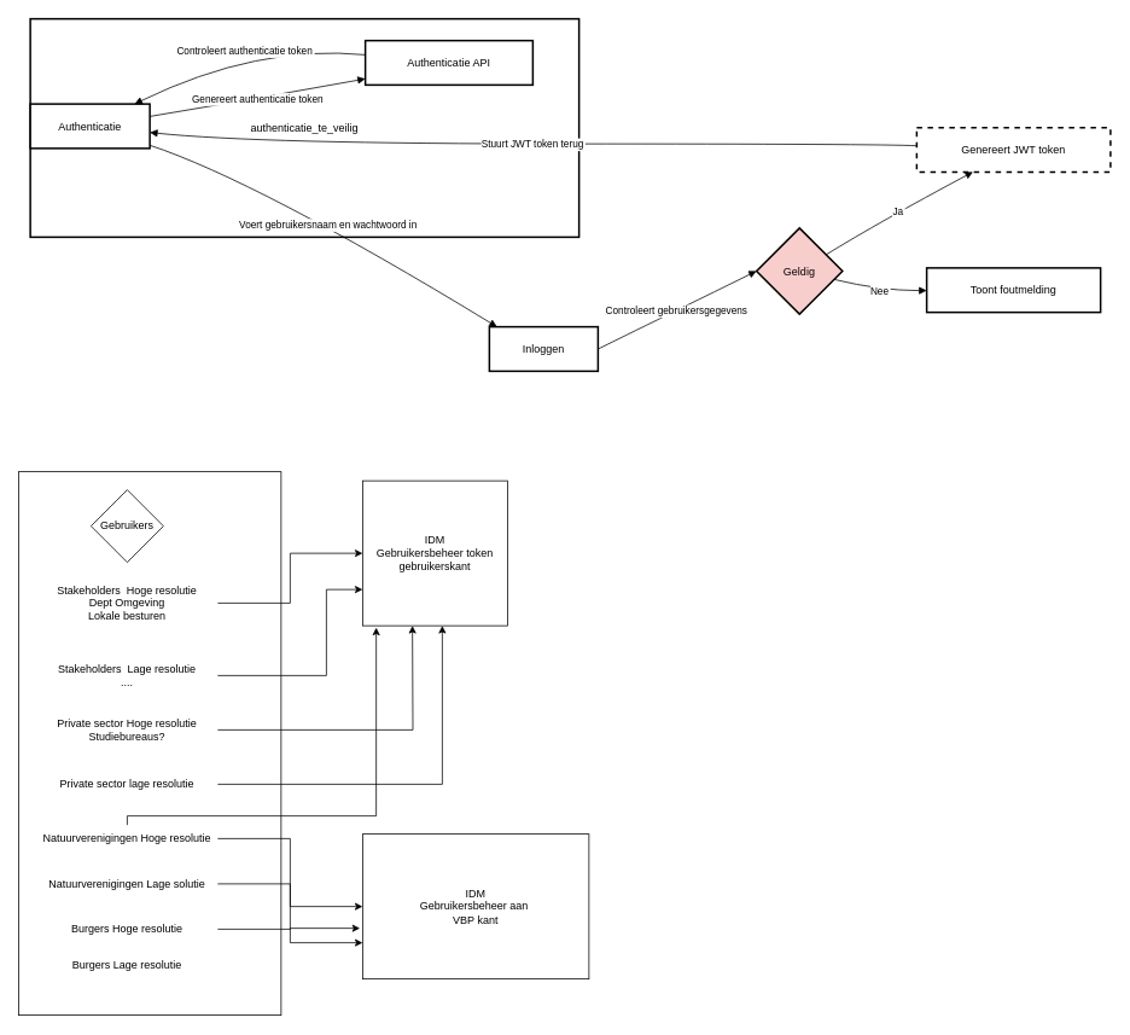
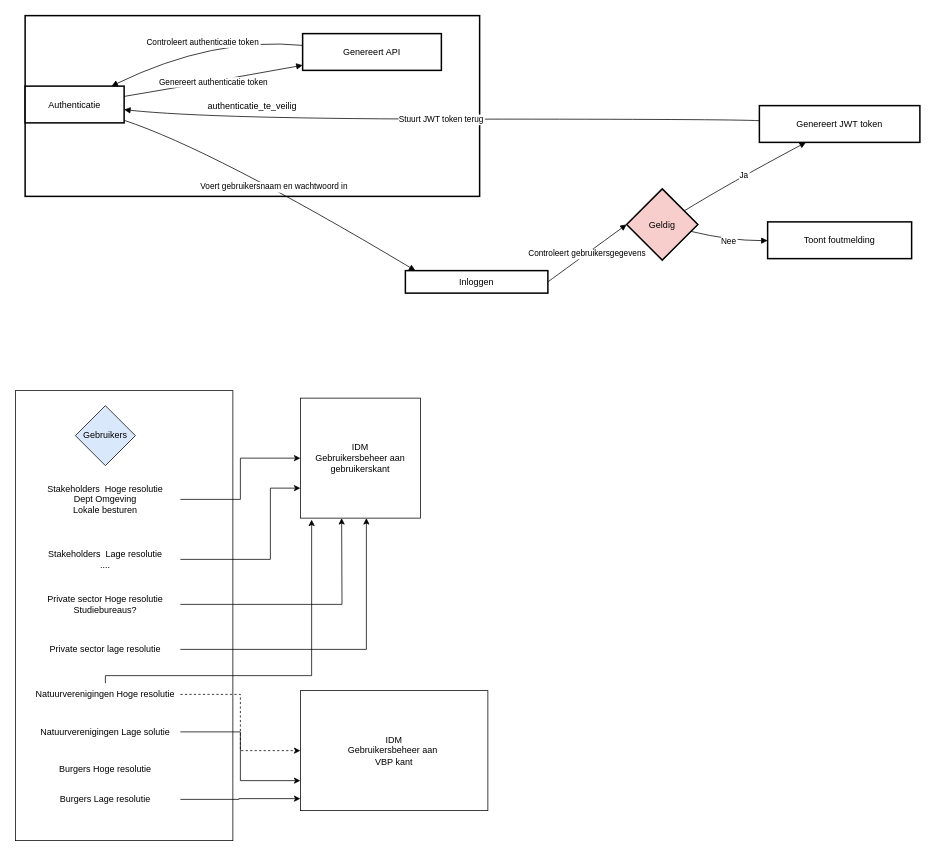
- <mxCell id="8" value="Authenticatie API" style="whiteSpace=wrap;strokeWidth=2;" parent="1" vertex="1"><mxGeometry x="403" y="44" width="185" height="49" as="geometry" /></mxCell>
+ <mxCell id="8" value="Genereert API" style="whiteSpace=wrap;strokeWidth=2;" parent="1" vertex="1"><mxGeometry x="403" y="44" width="185" height="49" as="geometry" /></mxCell>
- <mxCell id="6" value="Genereert JWT token" style="whiteSpace=wrap;strokeWidth=2;dashed=1;" parent="1" vertex="1"><mxGeometry x="1012" y="140" width="214" height="49" as="geometry" /></mxCell>
+ <mxCell id="6" value="Genereert JWT token" style="whiteSpace=wrap;strokeWidth=2;" parent="1" vertex="1"><mxGeometry x="1012" y="140" width="214" height="49" as="geometry" /></mxCell>
- <mxCell id="4" value="Inloggen" style="whiteSpace=wrap;strokeWidth=2;" parent="1" vertex="1"><mxGeometry x="540" y="360" width="120" height="49" as="geometry" /></mxCell>
+ <mxCell id="4" value="Inloggen" style="whiteSpace=wrap;strokeWidth=2;" parent="1" vertex="1"><mxGeometry x="540" y="360" width="190" height="30" as="geometry" /></mxCell>
- <mxCell id="17" value="Gebruikers" style="rhombus;whiteSpace=wrap;html=1;" vertex="1" parent="1"><mxGeometry x="100" y="540" width="80" height="80" as="geometry" /></mxCell>
+ <mxCell id="17" value="Gebruikers" style="rhombus;whiteSpace=wrap;html=1;fillColor=#dae8fc;" vertex="1" parent="1"><mxGeometry x="100" y="540" width="80" height="80" as="geometry" /></mxCell>
- <mxCell id="29" value="IDM&lt;div&gt;Gebruikersbeheer token gebruikerskant&lt;/div&gt;" style="whiteSpace=wrap;html=1;aspect=fixed;" vertex="1" parent="1"><mxGeometry x="400" y="530" width="160" height="160" as="geometry" /></mxCell>
+ <mxCell id="29" value="IDM&lt;div&gt;Gebruikersbeheer aan gebruikerskant&lt;/div&gt;" style="whiteSpace=wrap;html=1;aspect=fixed;" vertex="1" parent="1"><mxGeometry x="400" y="530" width="160" height="160" as="geometry" /></mxCell>
- <mxCell id="25" style="edgeStyle=orthogonalEdgeStyle;rounded=0;orthogonalLoop=1;jettySize=auto;html=1;entryX=0;entryY=0.5;entryDx=0;entryDy=0;exitX=1;exitY=0.5;exitDx=0;exitDy=0;" edge="1" parent="1" source="26" target="33"><mxGeometry relative="1" as="geometry"><mxPoint x="430" y="700" as="sourcePoint" /></mxGeometry></mxCell>
+ <mxCell id="25" style="edgeStyle=orthogonalEdgeStyle;rounded=0;orthogonalLoop=1;jettySize=auto;html=1;entryX=0;entryY=0.5;entryDx=0;entryDy=0;exitX=1;exitY=0.5;exitDx=0;exitDy=0;dashed=1;" edge="1" parent="1" source="26" target="33"><mxGeometry relative="1" as="geometry"><mxPoint x="430" y="700" as="sourcePoint" /></mxGeometry></mxCell>
- <mxCell id="35" style="edgeStyle=orthogonalEdgeStyle;rounded=0;orthogonalLoop=1;jettySize=auto;html=1;entryX=-0.012;entryY=0.65;entryDx=0;entryDy=0;entryPerimeter=0;" edge="1" parent="1" source="22" target="33"><mxGeometry relative="1" as="geometry" /></mxCell>
+ <mxCell id="36" style="edgeStyle=orthogonalEdgeStyle;rounded=0;orthogonalLoop=1;jettySize=auto;html=1;" edge="1" parent="1" source="18" target="33"><mxGeometry relative="1" as="geometry"><mxPoint x="396" y="1063" as="targetPoint" /><Array as="points"><mxPoint x="318" y="1065" /><mxPoint x="318" y="1064" /></Array></mxGeometry></mxCell>
